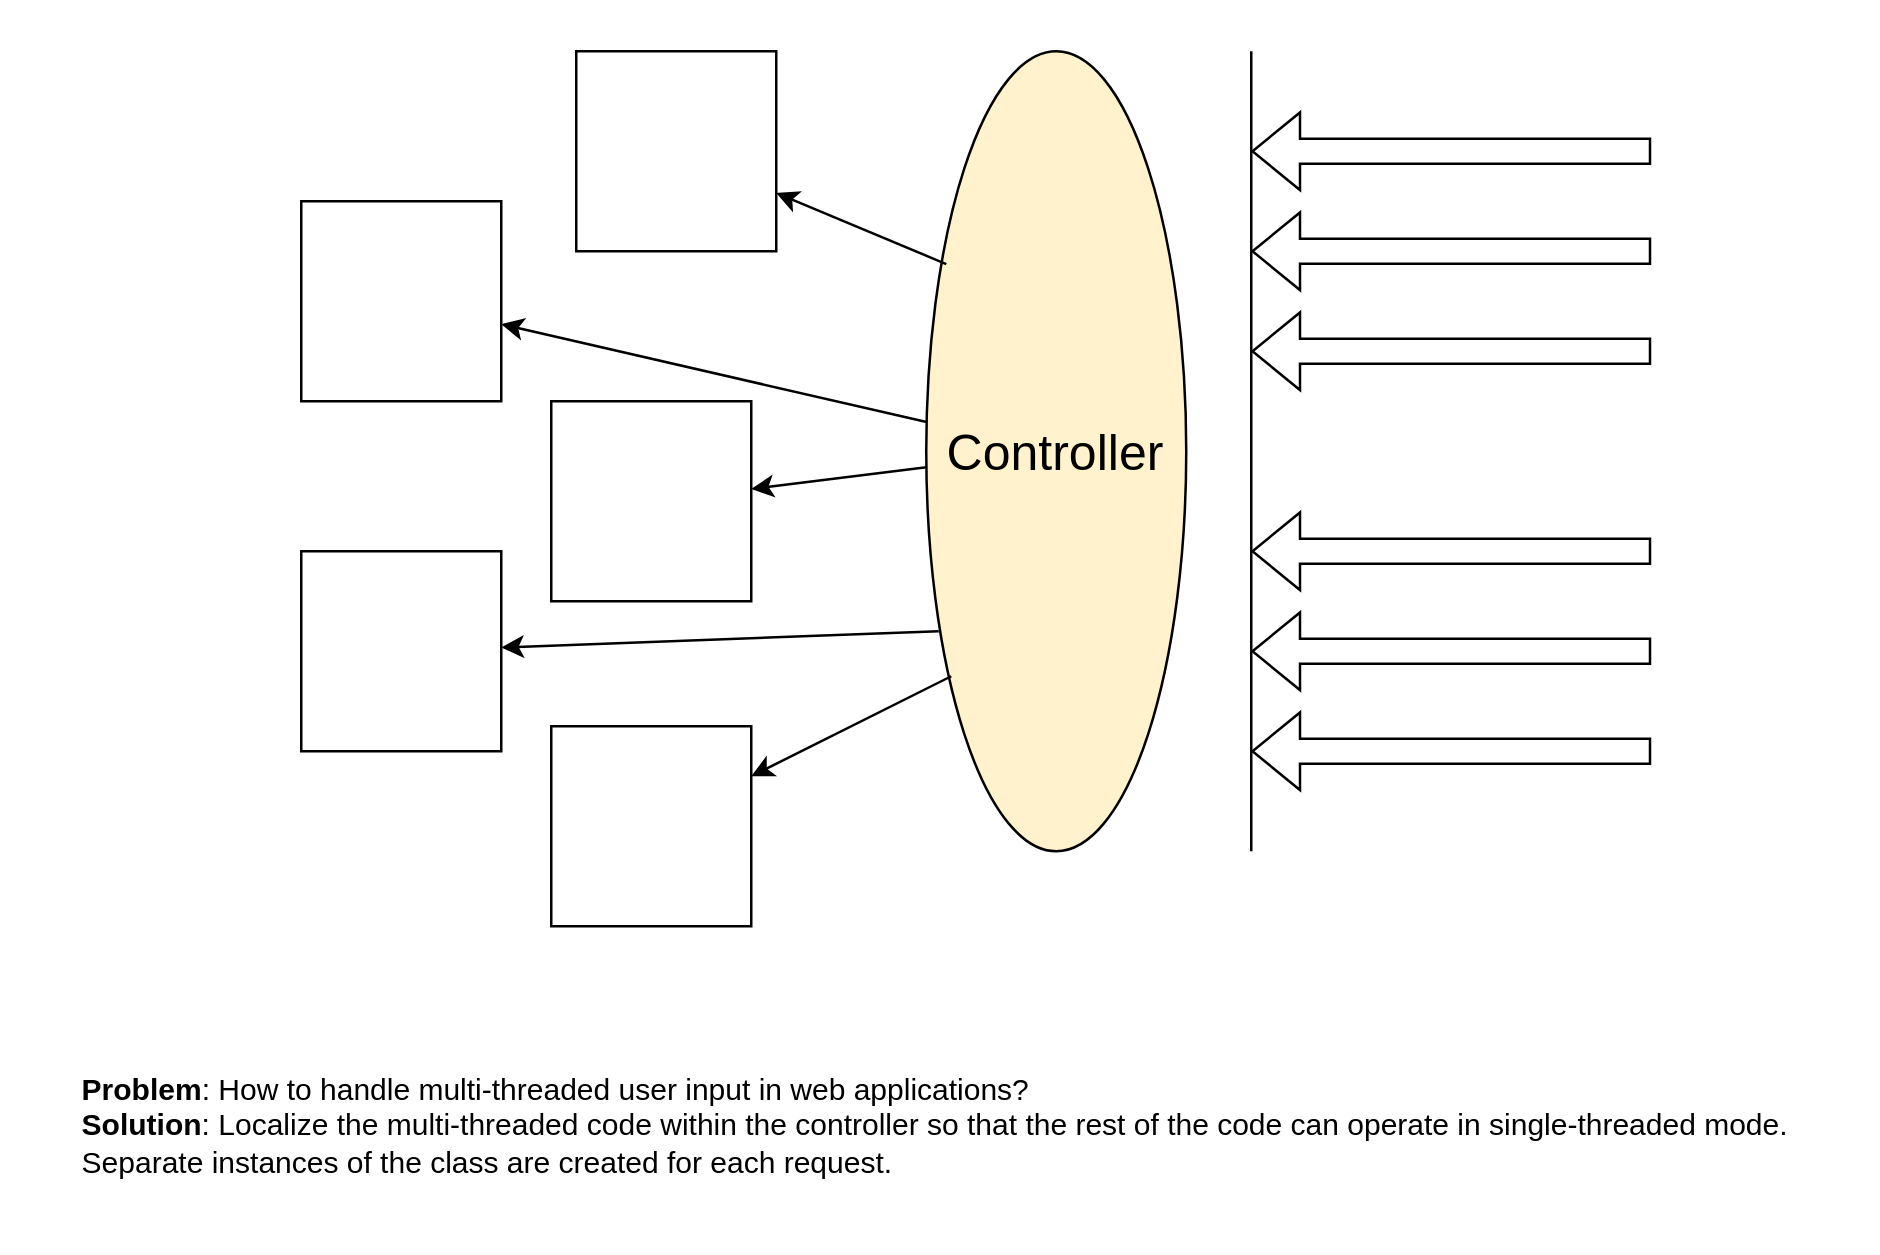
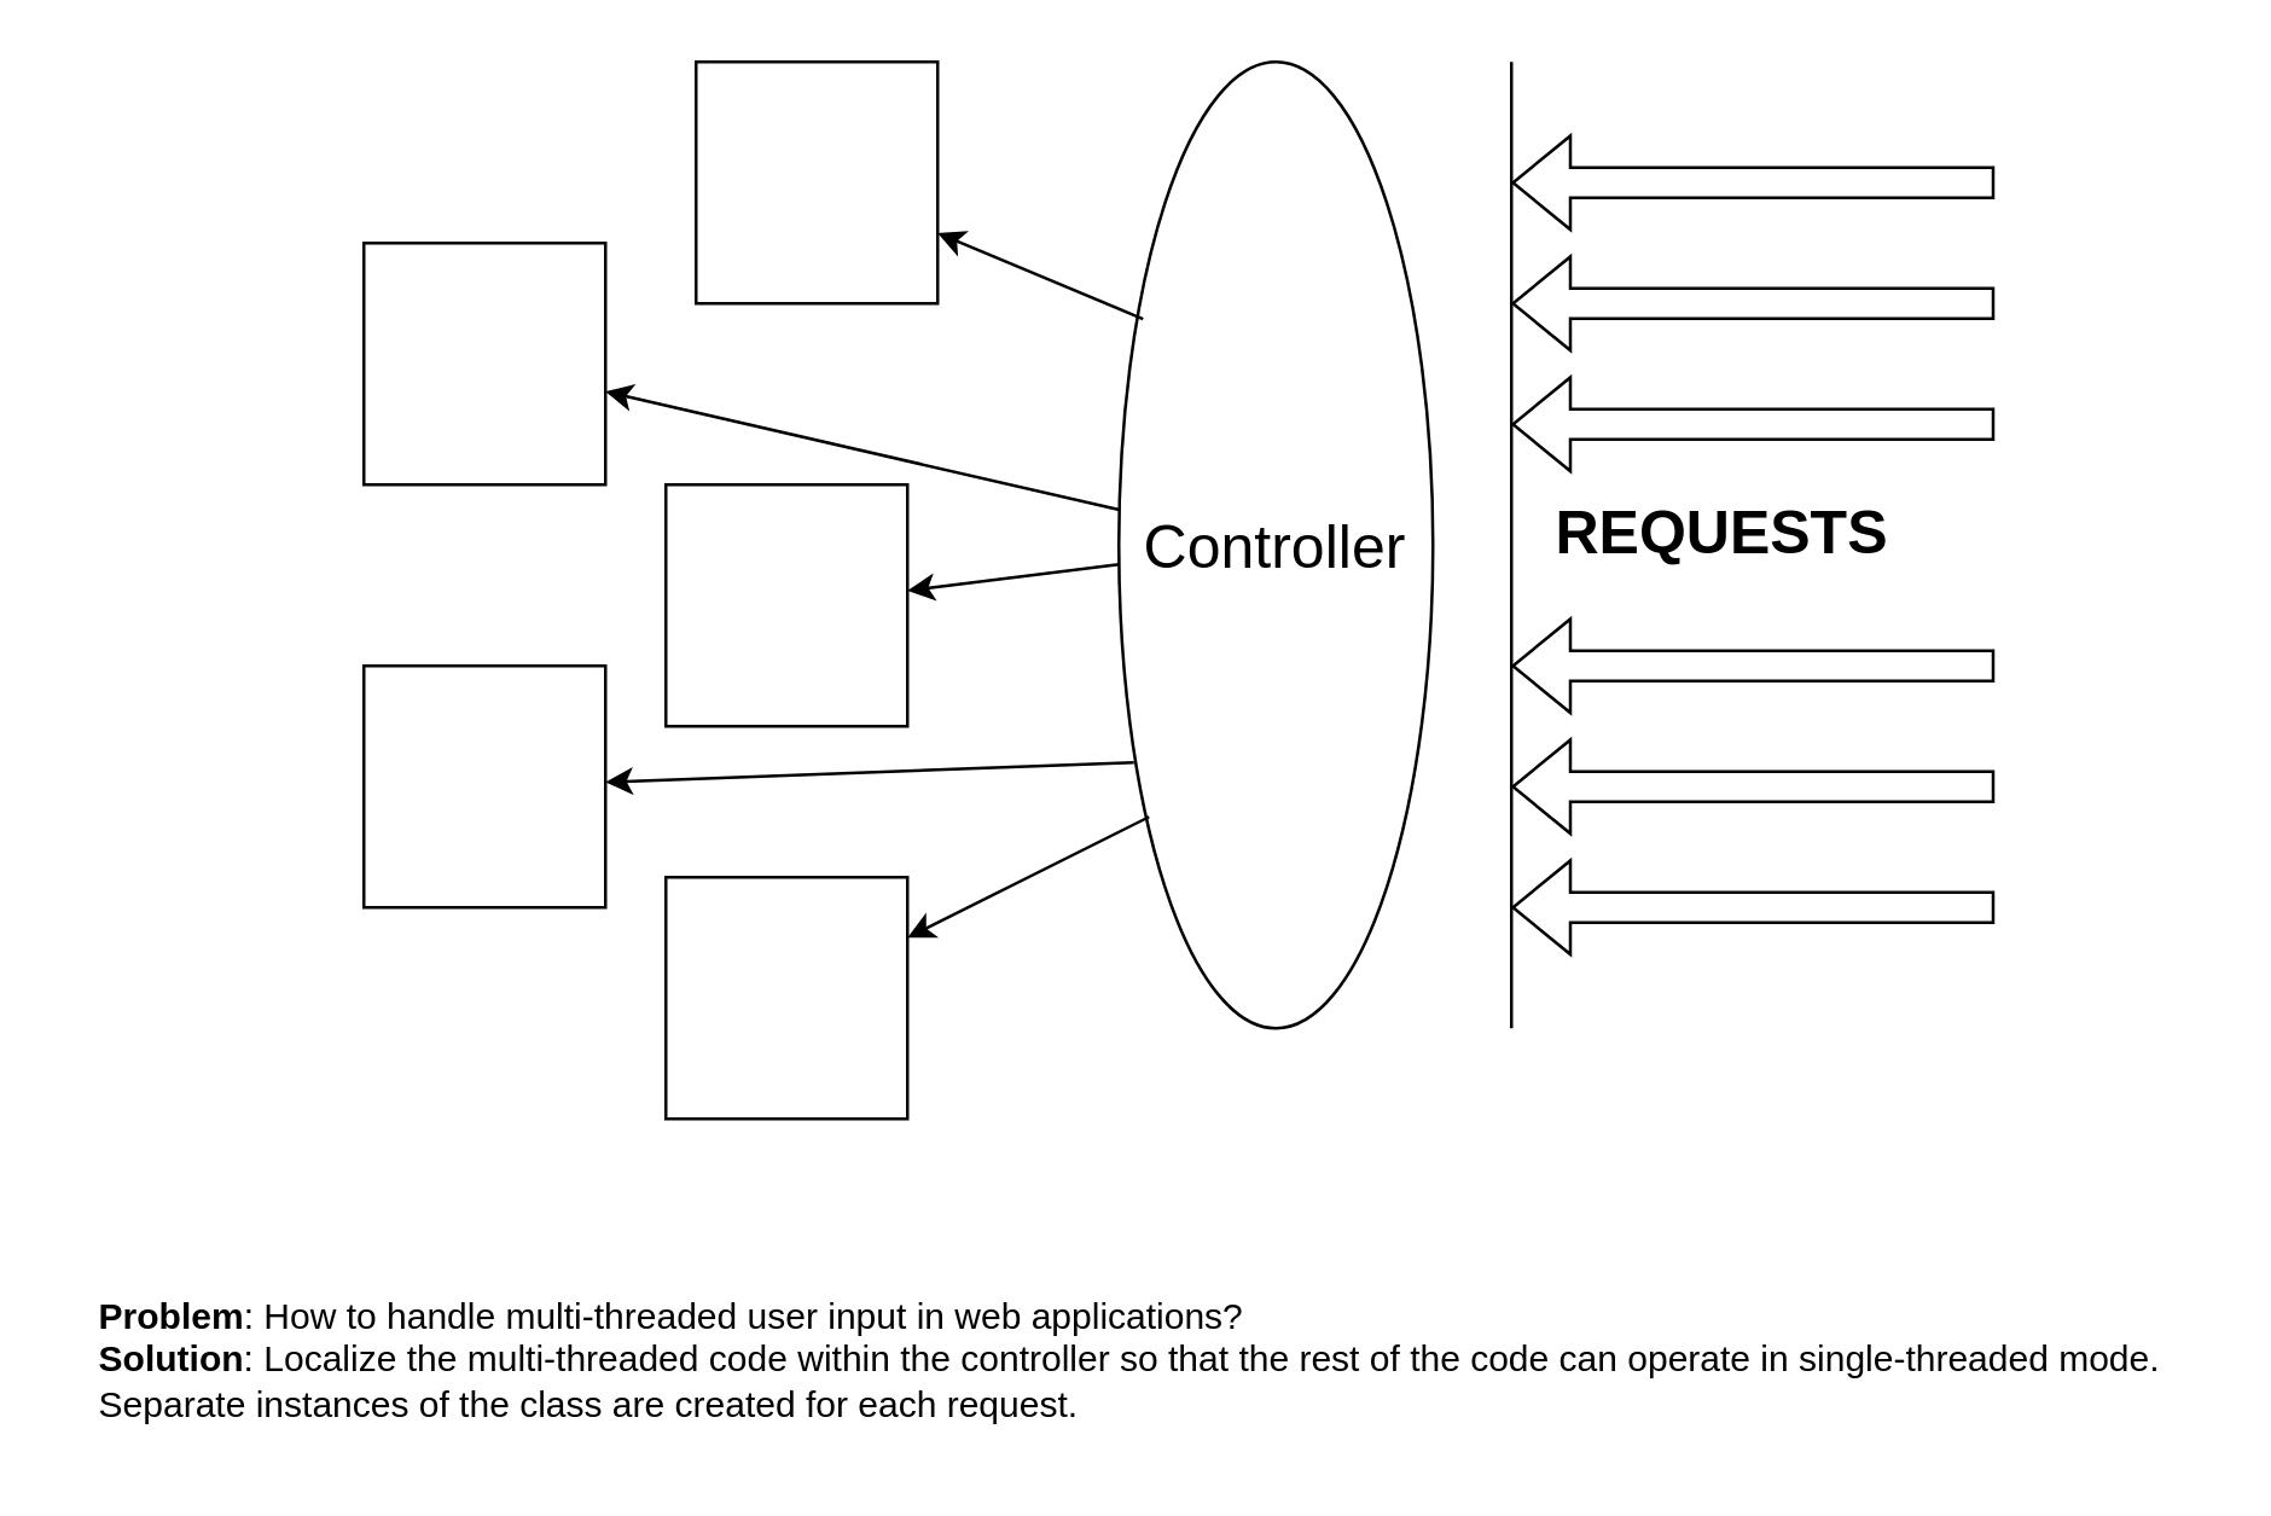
+ <mxCell id="10" value="&lt;font style=&quot;font-size: 20px;&quot;&gt;REQUESTS&lt;/font&gt;" style="text;html=1;strokeColor=none;fillColor=none;align=center;verticalAlign=middle;whiteSpace=wrap;rounded=0;fontStyle=1" vertex="1" parent="1"><mxGeometry x="540" y="160" width="60" height="30" as="geometry" /></mxCell>
- <mxCell id="11" value="Controller" style="ellipse;whiteSpace=wrap;html=1;fontSize=20;fillColor=#fff2cc;" vertex="1" parent="1"><mxGeometry x="370" y="20" width="104" height="320" as="geometry" /></mxCell>
+ <mxCell id="11" value="Controller" style="ellipse;whiteSpace=wrap;html=1;fontSize=20;" vertex="1" parent="1"><mxGeometry x="370" y="20" width="104" height="320" as="geometry" /></mxCell>
